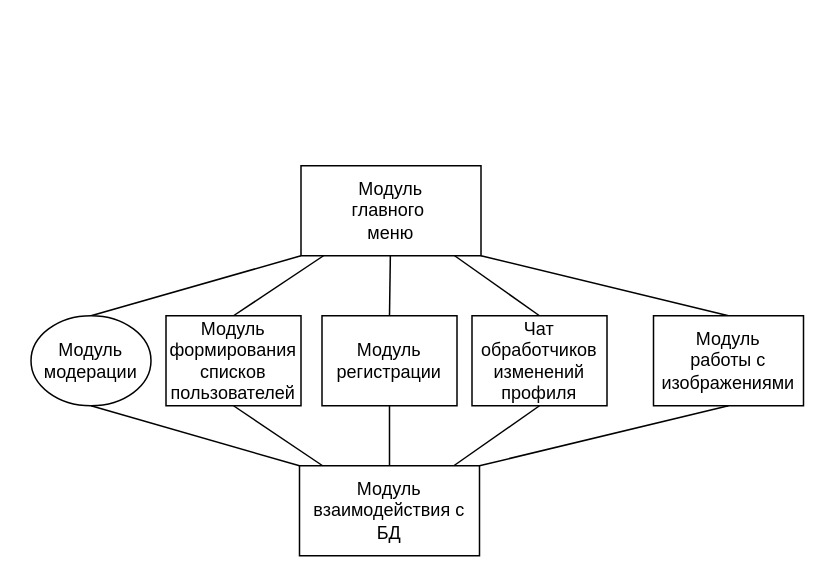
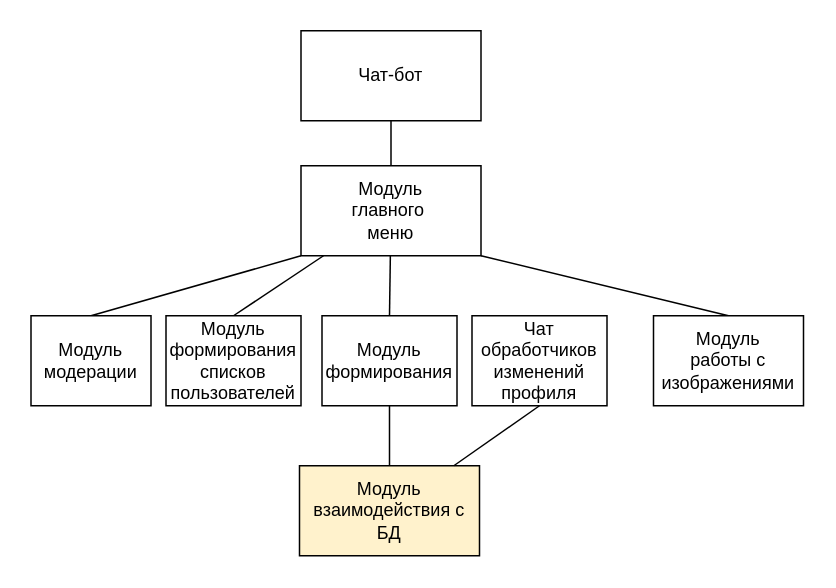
+ <mxCell id="2" value="Чат-бот" style="rounded=0;whiteSpace=wrap;html=1;" parent="1" vertex="1"><mxGeometry x="200" y="20" width="120" height="60" as="geometry" /></mxCell>
+ <mxCell id="3" style="edgeStyle=none;rounded=0;orthogonalLoop=1;jettySize=auto;html=1;exitX=0.5;exitY=0;exitDx=0;exitDy=0;entryX=0.5;entryY=1;entryDx=0;entryDy=0;endArrow=none;endFill=0;" parent="1" source="4" target="2" edge="1"><mxGeometry relative="1" as="geometry" /></mxCell>
- <mxCell id="10" style="edgeStyle=none;rounded=0;orthogonalLoop=1;jettySize=auto;html=1;exitX=0.5;exitY=0;exitDx=0;exitDy=0;endArrow=none;endFill=0;" parent="1" source="11" target="4" edge="1"><mxGeometry relative="1" as="geometry"><mxPoint x="260" y="170" as="targetPoint" /></mxGeometry></mxCell>
- <mxCell id="20" value="Модуль&lt;br&gt;модерации" style="ellipse;whiteSpace=wrap;html=1;" parent="1" vertex="1"><mxGeometry x="20" y="210" width="80" height="60" as="geometry" /></mxCell>
+ <mxCell id="20" value="Модуль&lt;br&gt;модерации" style="rounded=0;whiteSpace=wrap;html=1;" parent="1" vertex="1"><mxGeometry x="20" y="210" width="80" height="60" as="geometry" /></mxCell>
- <mxCell id="14" value="Модуль&lt;br&gt;регистрации" style="rounded=0;whiteSpace=wrap;html=1;" parent="1" vertex="1"><mxGeometry x="214" y="210" width="90" height="60" as="geometry" /></mxCell>
+ <mxCell id="14" value="Модуль&lt;br&gt;формирования" style="rounded=0;whiteSpace=wrap;html=1;" parent="1" vertex="1"><mxGeometry x="214" y="210" width="90" height="60" as="geometry" /></mxCell>
- <mxCell id="15" style="edgeStyle=none;rounded=0;orthogonalLoop=1;jettySize=auto;html=1;exitX=0.5;exitY=1;exitDx=0;exitDy=0;endArrow=none;endFill=0;" parent="1" source="17" target="5" edge="1"><mxGeometry relative="1" as="geometry"><mxPoint x="220" y="290" as="targetPoint" /></mxGeometry></mxCell>
- <mxCell id="18" style="edgeStyle=none;rounded=0;orthogonalLoop=1;jettySize=auto;html=1;exitX=0.5;exitY=1;exitDx=0;exitDy=0;endArrow=none;endFill=0;entryX=0;entryY=0;entryDx=0;entryDy=0;" parent="1" source="20" target="5" edge="1"><mxGeometry relative="1" as="geometry" /></mxCell>
- <mxCell id="6" style="edgeStyle=none;rounded=0;orthogonalLoop=1;jettySize=auto;html=1;exitX=0.5;exitY=1;exitDx=0;exitDy=0;endArrow=none;endFill=0;entryX=1;entryY=0;entryDx=0;entryDy=0;" parent="1" source="8" target="5" edge="1"><mxGeometry relative="1" as="geometry"><mxPoint x="260" y="280" as="targetPoint" /></mxGeometry></mxCell>
- <mxCell id="5" value="Модуль взаимодействия с БД" style="rounded=0;whiteSpace=wrap;html=1;" parent="1" vertex="1"><mxGeometry x="199" y="310" width="120" height="60" as="geometry" /></mxCell>
+ <mxCell id="5" value="Модуль взаимодействия с БД" style="rounded=0;whiteSpace=wrap;html=1;fillColor=#fff2cc;" parent="1" vertex="1"><mxGeometry x="199" y="310" width="120" height="60" as="geometry" /></mxCell>
